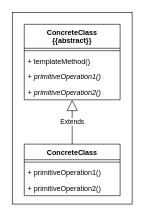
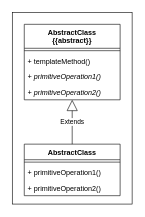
- <mxCell id="3" value="ConcreteClass&#10;{{abstract}}" style="swimlane;fontStyle=1;align=center;verticalAlign=top;childLayout=stackLayout;horizontal=1;startSize=40;horizontalStack=0;resizeParent=1;resizeParentMax=0;resizeLast=0;collapsible=1;marginBottom=0;" parent="1" vertex="1"><mxGeometry x="40" y="40" width="160" height="126" as="geometry" /></mxCell>
+ <mxCell id="3" value="AbstractClass&#10;{{abstract}}" style="swimlane;fontStyle=1;align=center;verticalAlign=top;childLayout=stackLayout;horizontal=1;startSize=40;horizontalStack=0;resizeParent=1;resizeParentMax=0;resizeLast=0;collapsible=1;marginBottom=0;" parent="1" vertex="1"><mxGeometry x="40" y="40" width="160" height="126" as="geometry" /></mxCell>
- <mxCell id="8" value="ConcreteClass" style="swimlane;fontStyle=1;align=center;verticalAlign=top;childLayout=stackLayout;horizontal=1;startSize=26;horizontalStack=0;resizeParent=1;resizeParentMax=0;resizeLast=0;collapsible=1;marginBottom=0;" parent="1" vertex="1"><mxGeometry x="40" y="240" width="160" height="86" as="geometry" /></mxCell>
+ <mxCell id="8" value="AbstractClass" style="swimlane;fontStyle=1;align=center;verticalAlign=top;childLayout=stackLayout;horizontal=1;startSize=26;horizontalStack=0;resizeParent=1;resizeParentMax=0;resizeLast=0;collapsible=1;marginBottom=0;" parent="1" vertex="1"><mxGeometry x="40" y="240" width="160" height="86" as="geometry" /></mxCell>
